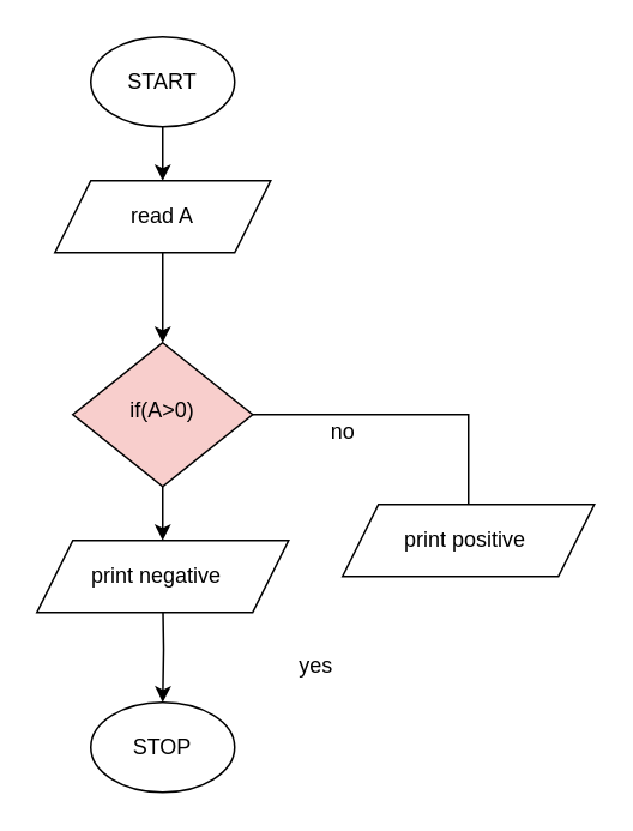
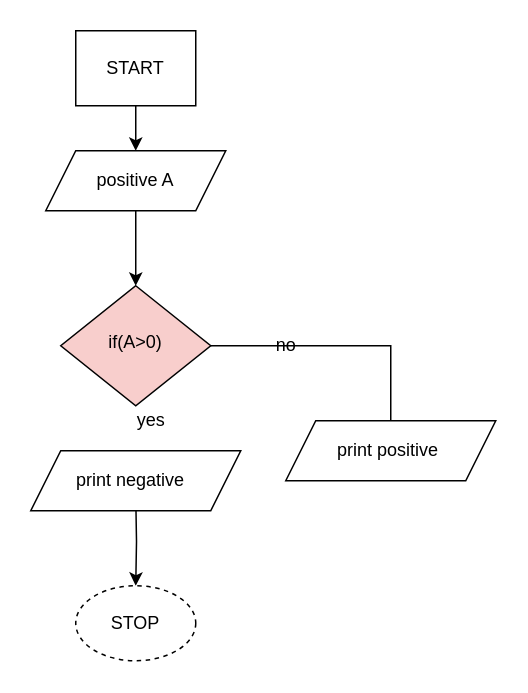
- <mxCell id="7" value="START" style="ellipse;whiteSpace=wrap;html=1;" parent="1" vertex="1"><mxGeometry x="50" y="20" width="80" height="50" as="geometry" /></mxCell>
+ <mxCell id="7" value="START" style="whiteSpace=wrap;html=1;rounded=0;" parent="1" vertex="1"><mxGeometry x="50" y="20" width="80" height="50" as="geometry" /></mxCell>
- <mxCell id="10" value="&lt;span&gt;read A&lt;/span&gt;" style="shape=parallelogram;perimeter=parallelogramPerimeter;whiteSpace=wrap;html=1;fixedSize=1;" parent="1" vertex="1"><mxGeometry x="30" y="100" width="120" height="40" as="geometry" /></mxCell>
+ <mxCell id="10" value="&lt;span&gt;positive A&lt;/span&gt;" style="shape=parallelogram;perimeter=parallelogramPerimeter;whiteSpace=wrap;html=1;fixedSize=1;" parent="1" vertex="1"><mxGeometry x="30" y="100" width="120" height="40" as="geometry" /></mxCell>
- <mxCell id="12" value="no" style="text;html=1;align=center;verticalAlign=middle;resizable=0;points=[];autosize=1;" parent="1" vertex="1"><mxGeometry x="175" y="230" width="30" height="20" as="geometry" /></mxCell>
+ <mxCell id="12" value="no" style="text;html=1;align=center;verticalAlign=middle;resizable=0;points=[];autosize=1;" parent="1" vertex="1"><mxGeometry x="175" y="220" width="30" height="20" as="geometry" /></mxCell>
- <mxCell id="3" style="edgeStyle=orthogonalEdgeStyle;rounded=0;orthogonalLoop=1;jettySize=auto;html=1;exitX=0.5;exitY=1;exitDx=0;exitDy=0;entryX=0.5;entryY=0;entryDx=0;entryDy=0;" edge="1" parent="1" source="4" target="13"><mxGeometry relative="1" as="geometry" /></mxCell>
- <mxCell id="14" value="yes" style="text;html=1;align=center;verticalAlign=middle;resizable=0;points=[];autosize=1;" vertex="1" parent="1"><mxGeometry x="160" y="360" width="30" height="20" as="geometry" /></mxCell>
+ <mxCell id="14" value="yes" style="text;html=1;align=center;verticalAlign=middle;resizable=0;points=[];autosize=1;" vertex="1" parent="1"><mxGeometry x="85" y="270" width="30" height="20" as="geometry" /></mxCell>
- <mxCell id="8" value="STOP" style="ellipse;whiteSpace=wrap;html=1;" parent="1" vertex="1"><mxGeometry x="50" y="390" width="80" height="50" as="geometry" /></mxCell>
+ <mxCell id="8" value="STOP" style="ellipse;whiteSpace=wrap;html=1;dashed=1;" parent="1" vertex="1"><mxGeometry x="50" y="390" width="80" height="50" as="geometry" /></mxCell>
